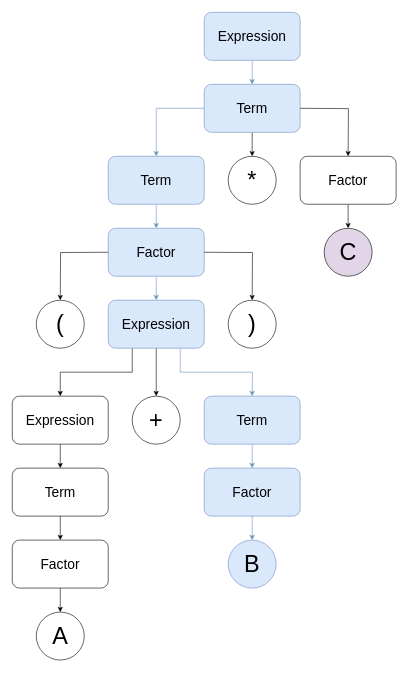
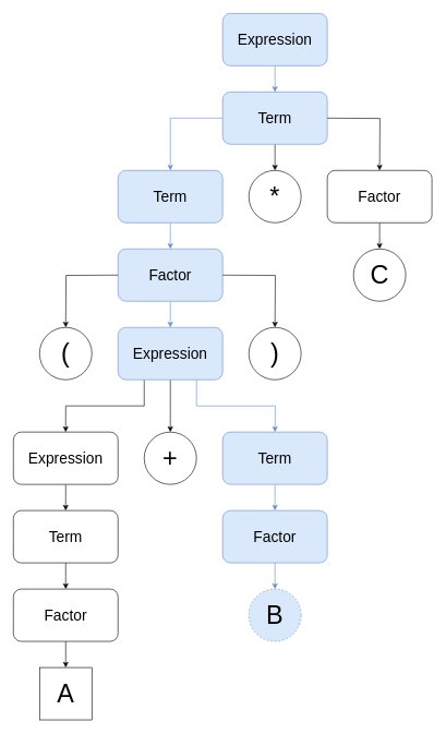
- <mxCell id="31" value="&lt;font style=&quot;font-size: 39px;&quot;&gt;C&lt;/font&gt;" style="ellipse;whiteSpace=wrap;html=1;aspect=fixed;fillColor=#e1d5e7;" vertex="1" parent="1"><mxGeometry x="540" y="380" width="80" height="80" as="geometry" /></mxCell>
+ <mxCell id="31" value="&lt;font style=&quot;font-size: 39px;&quot;&gt;C&lt;/font&gt;" style="ellipse;whiteSpace=wrap;html=1;aspect=fixed;" vertex="1" parent="1"><mxGeometry x="540" y="380" width="80" height="80" as="geometry" /></mxCell>
- <mxCell id="36" value="&lt;font style=&quot;font-size: 39px;&quot;&gt;B&lt;/font&gt;" style="ellipse;whiteSpace=wrap;html=1;aspect=fixed;fillColor=#dae8fc;strokeColor=#6c8ebf;" vertex="1" parent="1"><mxGeometry x="380" y="900" width="80" height="80" as="geometry" /></mxCell>
+ <mxCell id="36" value="&lt;font style=&quot;font-size: 39px;&quot;&gt;B&lt;/font&gt;" style="ellipse;whiteSpace=wrap;html=1;aspect=fixed;fillColor=#dae8fc;strokeColor=#6c8ebf;dashed=1;" vertex="1" parent="1"><mxGeometry x="380" y="900" width="80" height="80" as="geometry" /></mxCell>
- <mxCell id="30" value="&lt;font style=&quot;font-size: 39px;&quot;&gt;A&lt;/font&gt;" style="ellipse;whiteSpace=wrap;html=1;aspect=fixed;" vertex="1" parent="1"><mxGeometry x="60" y="1020" width="80" height="80" as="geometry" /></mxCell>
+ <mxCell id="30" value="&lt;font style=&quot;font-size: 39px;&quot;&gt;A&lt;/font&gt;" style="whiteSpace=wrap;html=1;aspect=fixed;rounded=0;" vertex="1" parent="1"><mxGeometry x="60" y="1020" width="80" height="80" as="geometry" /></mxCell>
